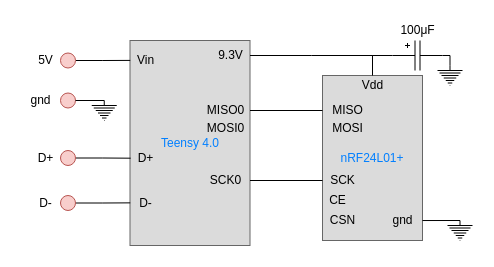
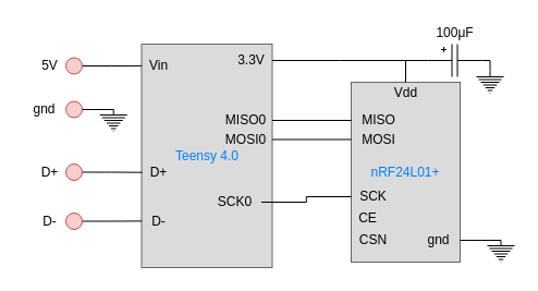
- <mxCell id="12" value="9.3V" style="text;html=1;align=center;verticalAlign=middle;resizable=0;points=[];autosize=1;strokeColor=none;" parent="1" vertex="1"><mxGeometry x="209.5" y="45" width="40" height="20" as="geometry" /></mxCell>
+ <mxCell id="12" value="3.3V" style="text;html=1;align=center;verticalAlign=middle;resizable=0;points=[];autosize=1;strokeColor=none;" parent="1" vertex="1"><mxGeometry x="209.5" y="45" width="40" height="20" as="geometry" /></mxCell>
+ <mxCell id="22" style="edgeStyle=orthogonalEdgeStyle;rounded=0;orthogonalLoop=1;jettySize=auto;html=1;entryX=0;entryY=0.5;entryDx=0;entryDy=0;entryPerimeter=0;fontSize=12;fontColor=#000000;endArrow=none;endFill=0;" parent="1" source="23" target="16" edge="1"><mxGeometry relative="1" as="geometry" /></mxCell>
- <mxCell id="27" value="SCK0" style="text;html=1;align=center;verticalAlign=middle;resizable=0;points=[];autosize=1;strokeColor=none;fontSize=12;fontColor=#000000;" parent="1" vertex="1"><mxGeometry x="199.5" y="170" width="50" height="20" as="geometry" /></mxCell>
+ <mxCell id="27" value="SCK0" style="text;html=1;align=center;verticalAlign=middle;resizable=0;points=[];autosize=1;strokeColor=none;fontSize=12;fontColor=#000000;" parent="1" vertex="1"><mxGeometry x="189.5" y="175" width="50" height="20" as="geometry" /></mxCell>
